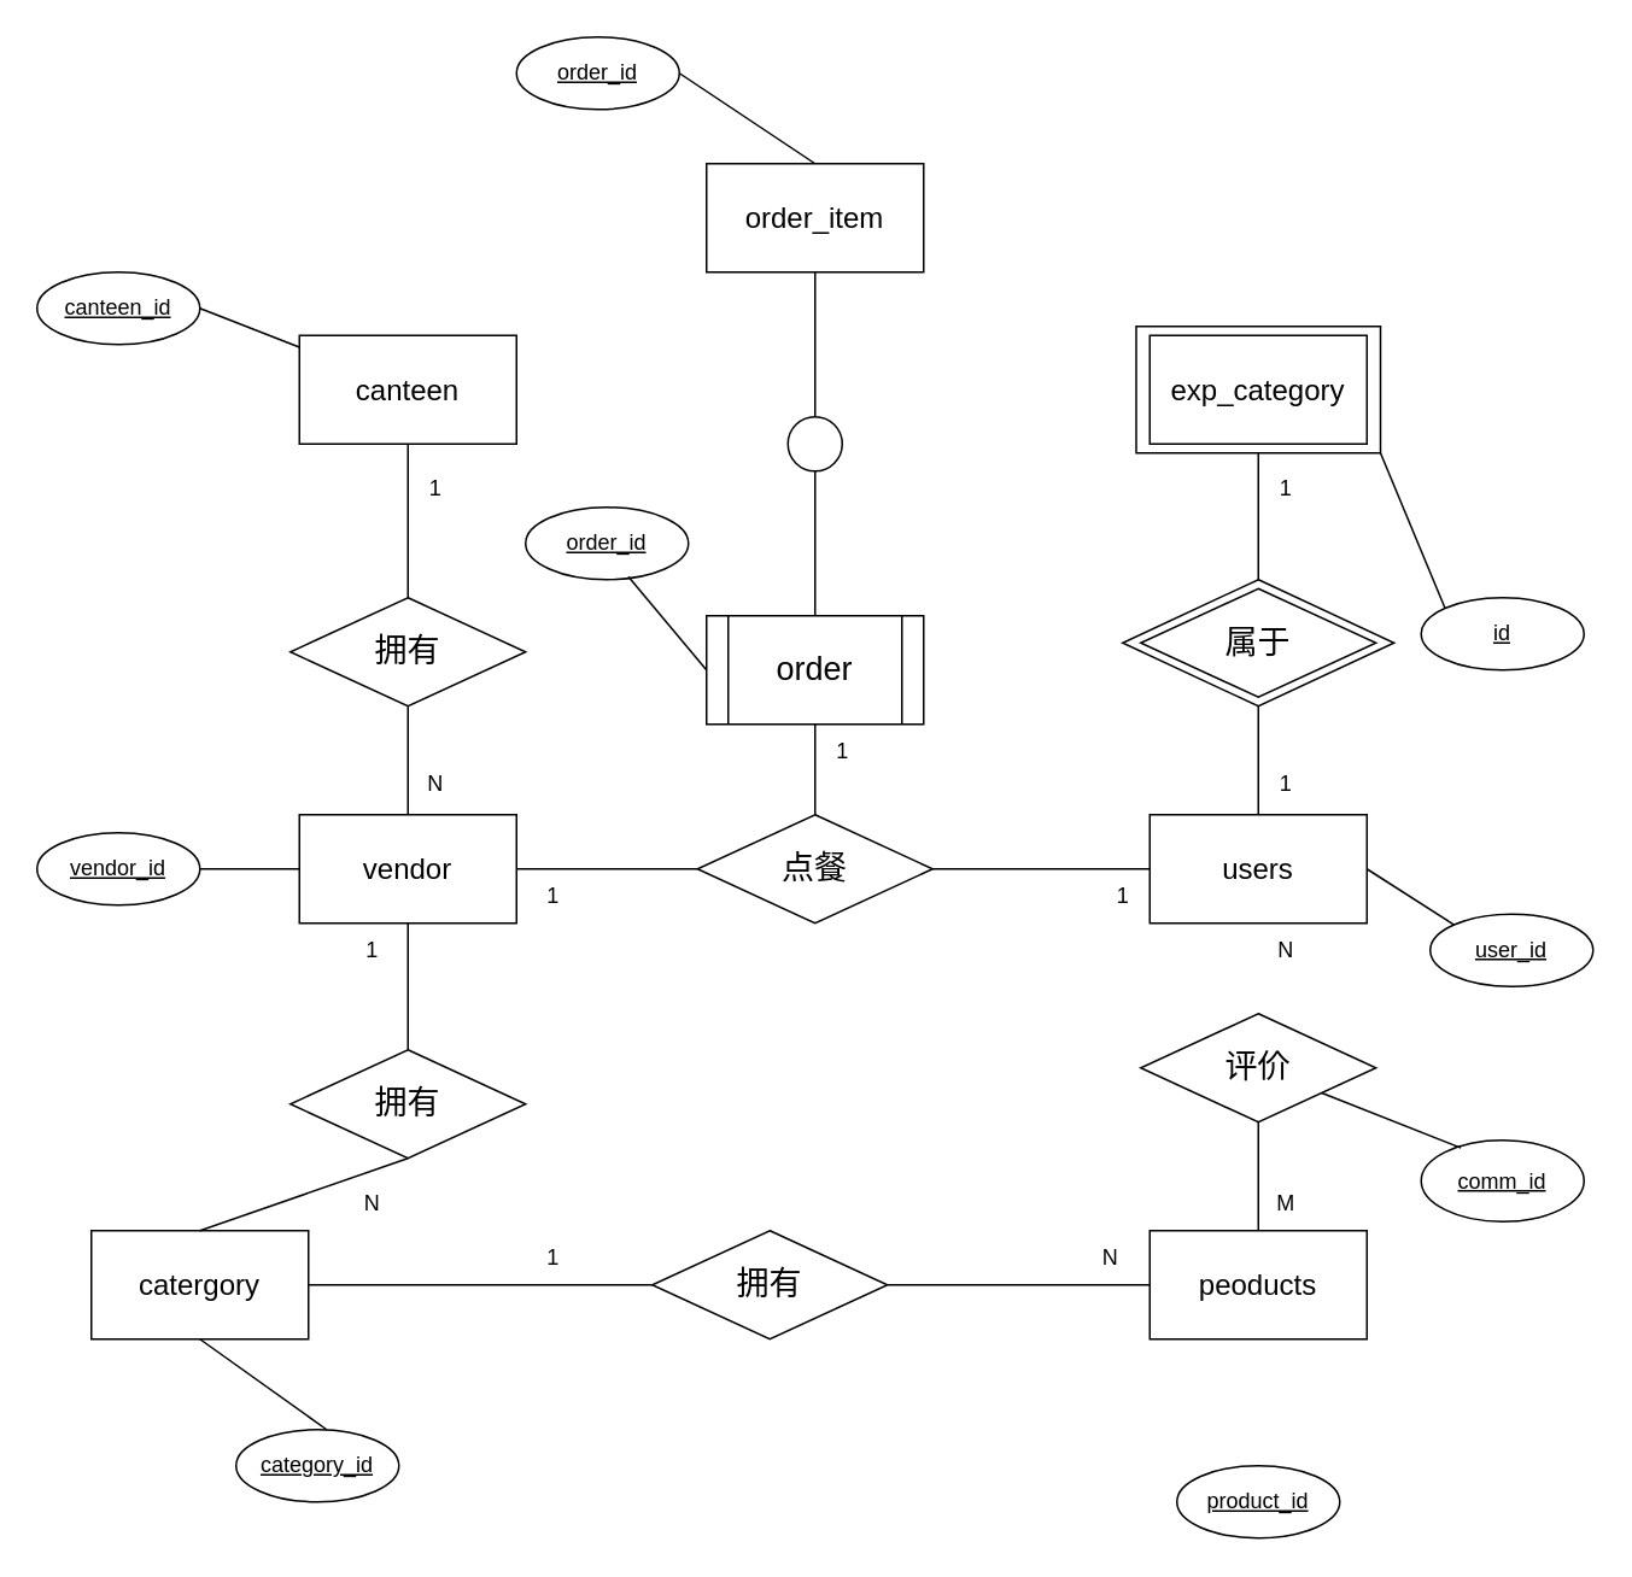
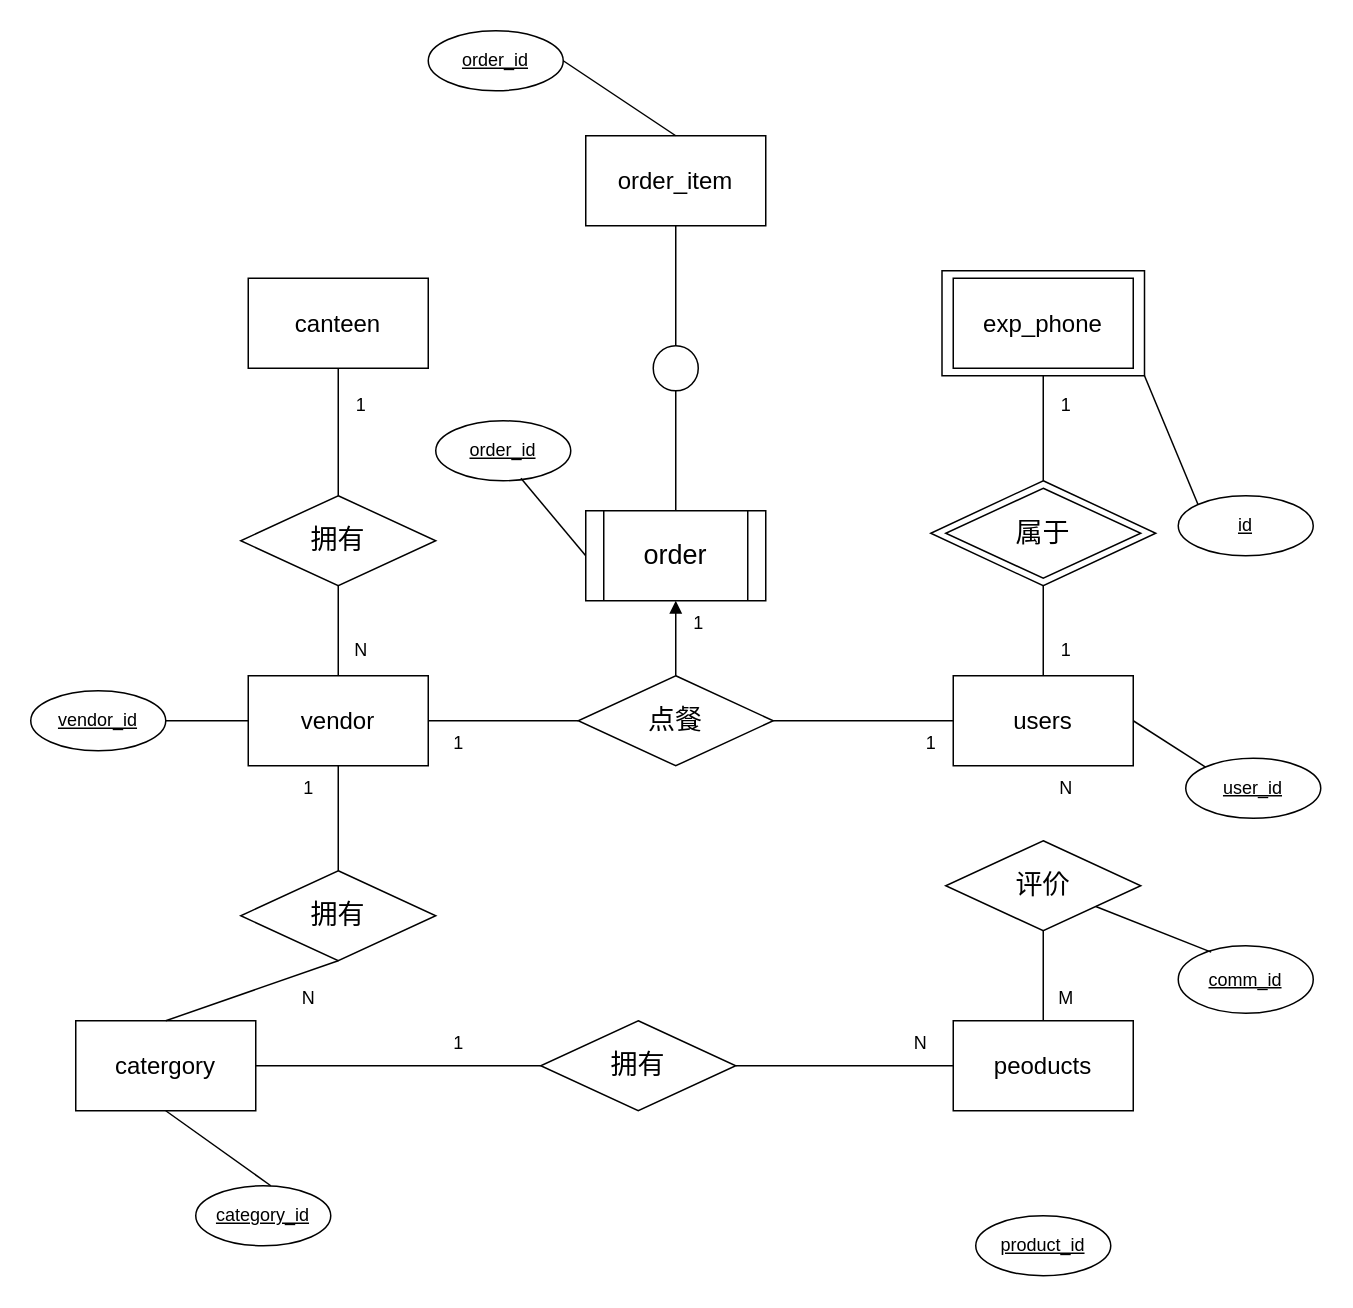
- <mxCell id="29" value="&lt;u&gt;canteen_id&lt;/u&gt;" style="ellipse;whiteSpace=wrap;html=1;" parent="1" vertex="1"><mxGeometry x="20" y="150" width="90" height="40" as="geometry" /></mxCell>
- <mxCell id="30" value="" style="endArrow=none;html=1;rounded=0;entryX=1;entryY=0.5;entryDx=0;entryDy=0;" parent="1" source="3" target="29" edge="1"><mxGeometry width="50" height="50" relative="1" as="geometry"><mxPoint x="75" y="320" as="sourcePoint" /><mxPoint x="130" y="200" as="targetPoint" /></mxGeometry></mxCell>
- <mxCell id="40" value="&lt;span style=&quot;font-size: 16px;&quot;&gt;exp_category&lt;/span&gt;" style="rounded=0;whiteSpace=wrap;html=1;" parent="1" vertex="1"><mxGeometry x="635" y="185" width="120" height="60" as="geometry" /></mxCell>
+ <mxCell id="40" value="&lt;span style=&quot;font-size: 16px;&quot;&gt;exp_phone&lt;/span&gt;" style="rounded=0;whiteSpace=wrap;html=1;" parent="1" vertex="1"><mxGeometry x="635" y="185" width="120" height="60" as="geometry" /></mxCell>
- <mxCell id="52" value="" style="endArrow=none;html=1;rounded=0;entryX=0.5;entryY=1;entryDx=0;entryDy=0;exitX=0.5;exitY=0;exitDx=0;exitDy=0;" parent="1" source="49" target="62" edge="1"><mxGeometry width="50" height="50" relative="1" as="geometry"><mxPoint x="350" y="610" as="sourcePoint" /><mxPoint x="450" y="400" as="targetPoint" /></mxGeometry></mxCell>
+ <mxCell id="52" value="" style="endArrow=block;html=1;rounded=0;entryX=0.5;entryY=1;entryDx=0;entryDy=0;exitX=0.5;exitY=0;exitDx=0;exitDy=0;" parent="1" source="49" target="62" edge="1"><mxGeometry width="50" height="50" relative="1" as="geometry"><mxPoint x="350" y="610" as="sourcePoint" /><mxPoint x="450" y="400" as="targetPoint" /></mxGeometry></mxCell>
